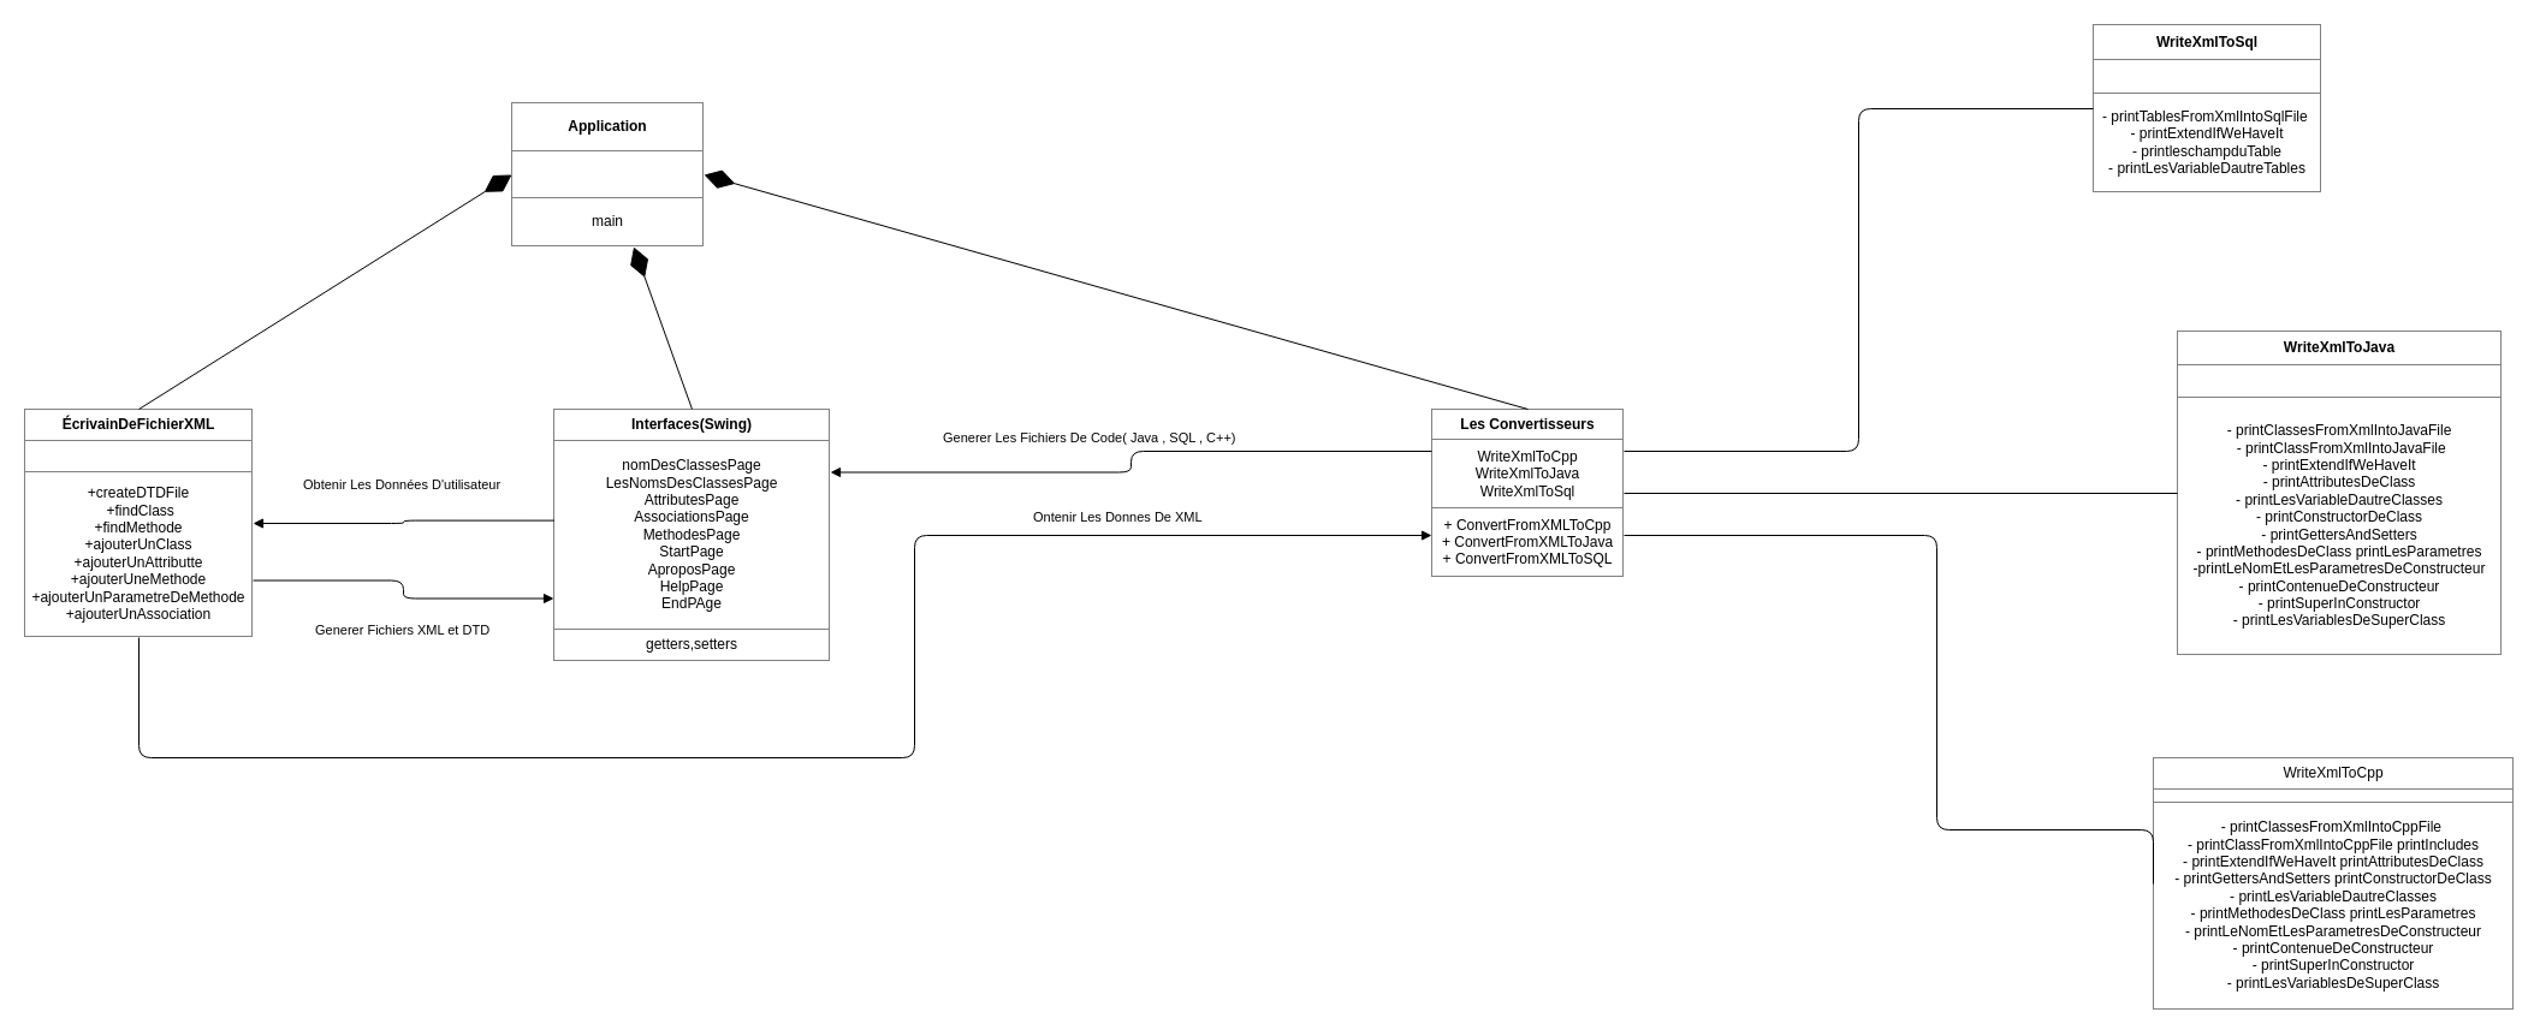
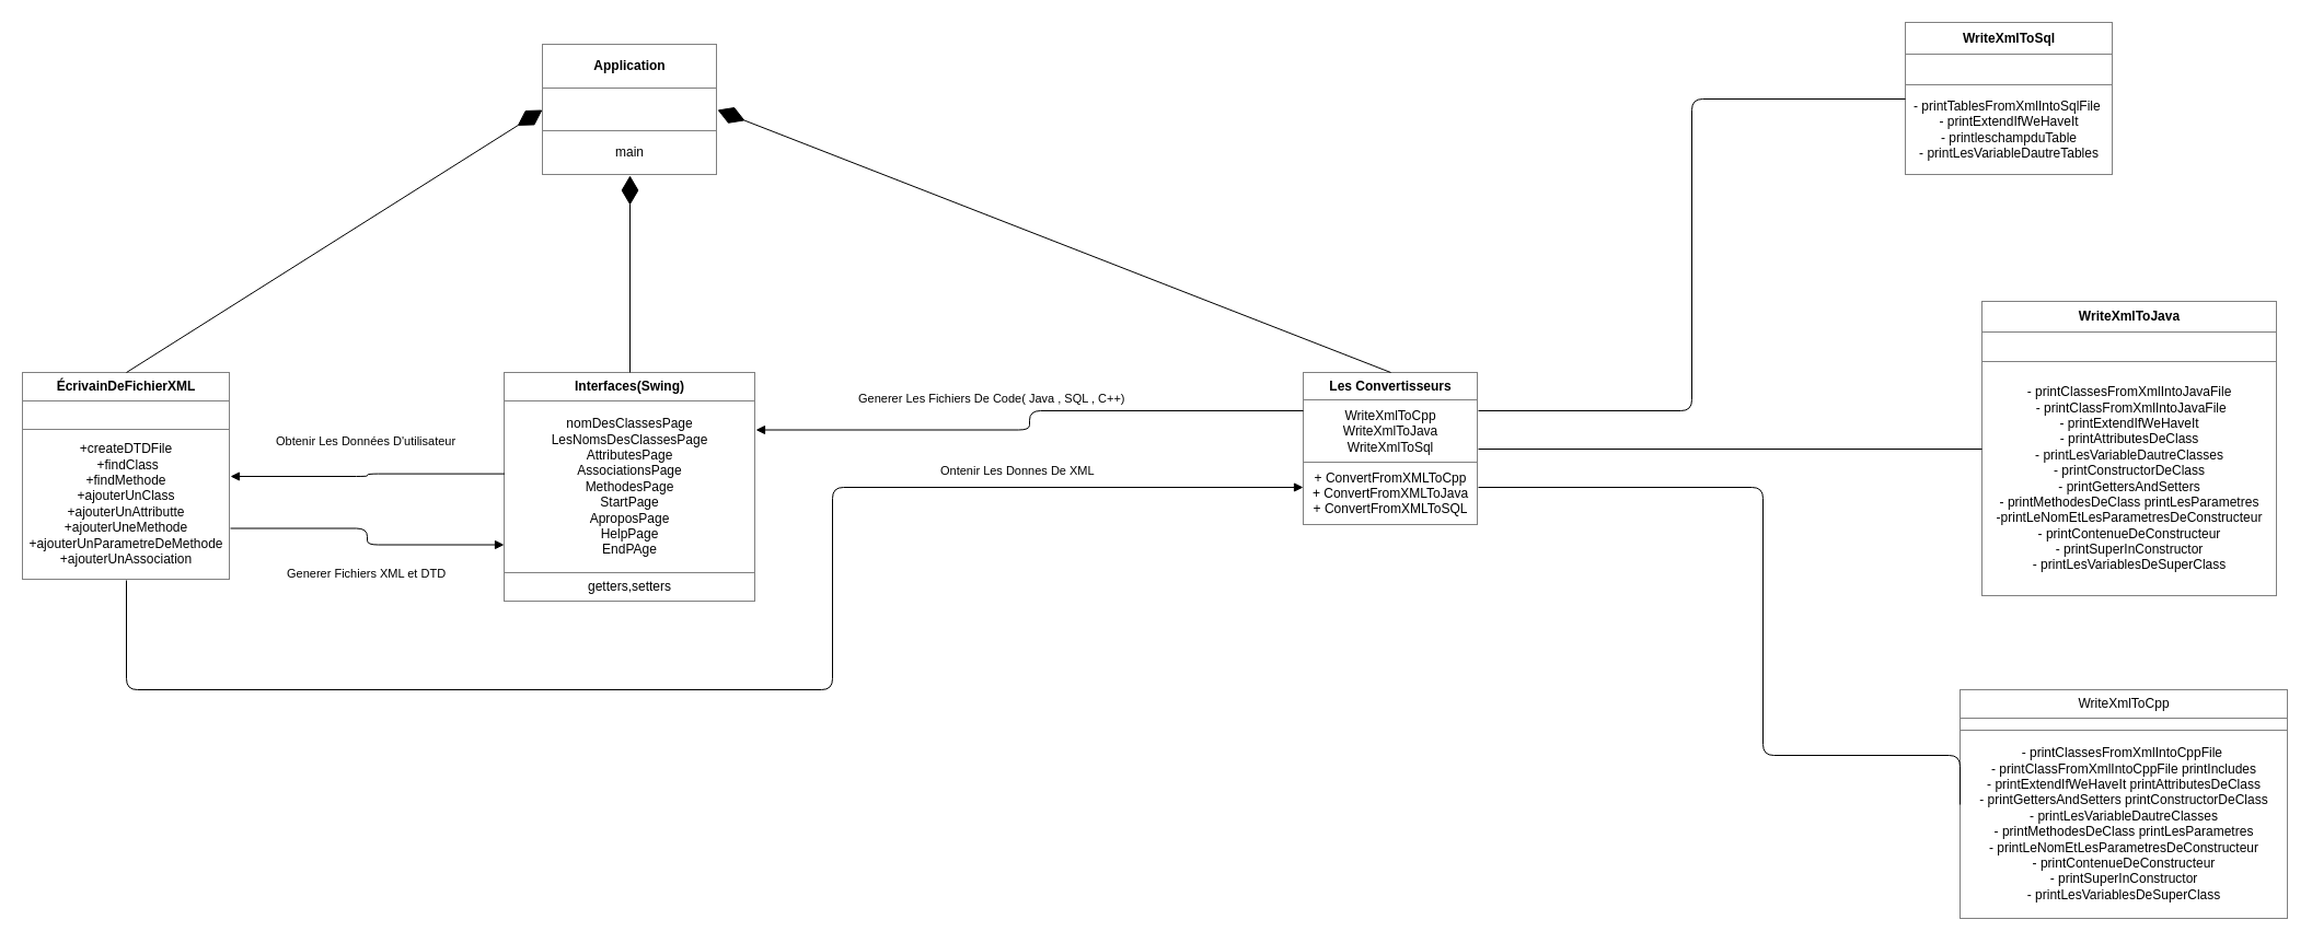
- <mxCell id="4" value="&lt;table border=&quot;1&quot; width=&quot;100%&quot; height=&quot;100%&quot; cellpadding=&quot;4&quot; style=&quot;width:100%;height:100%;border-collapse:collapse;&quot;&gt;&lt;tbody&gt;&lt;tr&gt;&lt;th align=&quot;center&quot;&gt;Application&lt;/th&gt;&lt;/tr&gt;&lt;tr&gt;&lt;td align=&quot;center&quot;&gt;&lt;br&gt;&lt;/td&gt;&lt;/tr&gt;&lt;tr&gt;&lt;td align=&quot;center&quot;&gt;main&lt;/td&gt;&lt;/tr&gt;&lt;/tbody&gt;&lt;/table&gt;" style="text;html=1;whiteSpace=wrap;strokeColor=none;fillColor=none;overflow=fill;" vertex="1" parent="1"><mxGeometry x="425" y="85" width="160" height="120" as="geometry" /></mxCell>
+ <mxCell id="4" value="&lt;table border=&quot;1&quot; width=&quot;100%&quot; height=&quot;100%&quot; cellpadding=&quot;4&quot; style=&quot;width:100%;height:100%;border-collapse:collapse;&quot;&gt;&lt;tbody&gt;&lt;tr&gt;&lt;th align=&quot;center&quot;&gt;Application&lt;/th&gt;&lt;/tr&gt;&lt;tr&gt;&lt;td align=&quot;center&quot;&gt;&lt;br&gt;&lt;/td&gt;&lt;/tr&gt;&lt;tr&gt;&lt;td align=&quot;center&quot;&gt;main&lt;/td&gt;&lt;/tr&gt;&lt;/tbody&gt;&lt;/table&gt;" style="text;html=1;whiteSpace=wrap;strokeColor=none;fillColor=none;overflow=fill;" vertex="1" parent="1"><mxGeometry x="495" y="40" width="160" height="120" as="geometry" /></mxCell>
